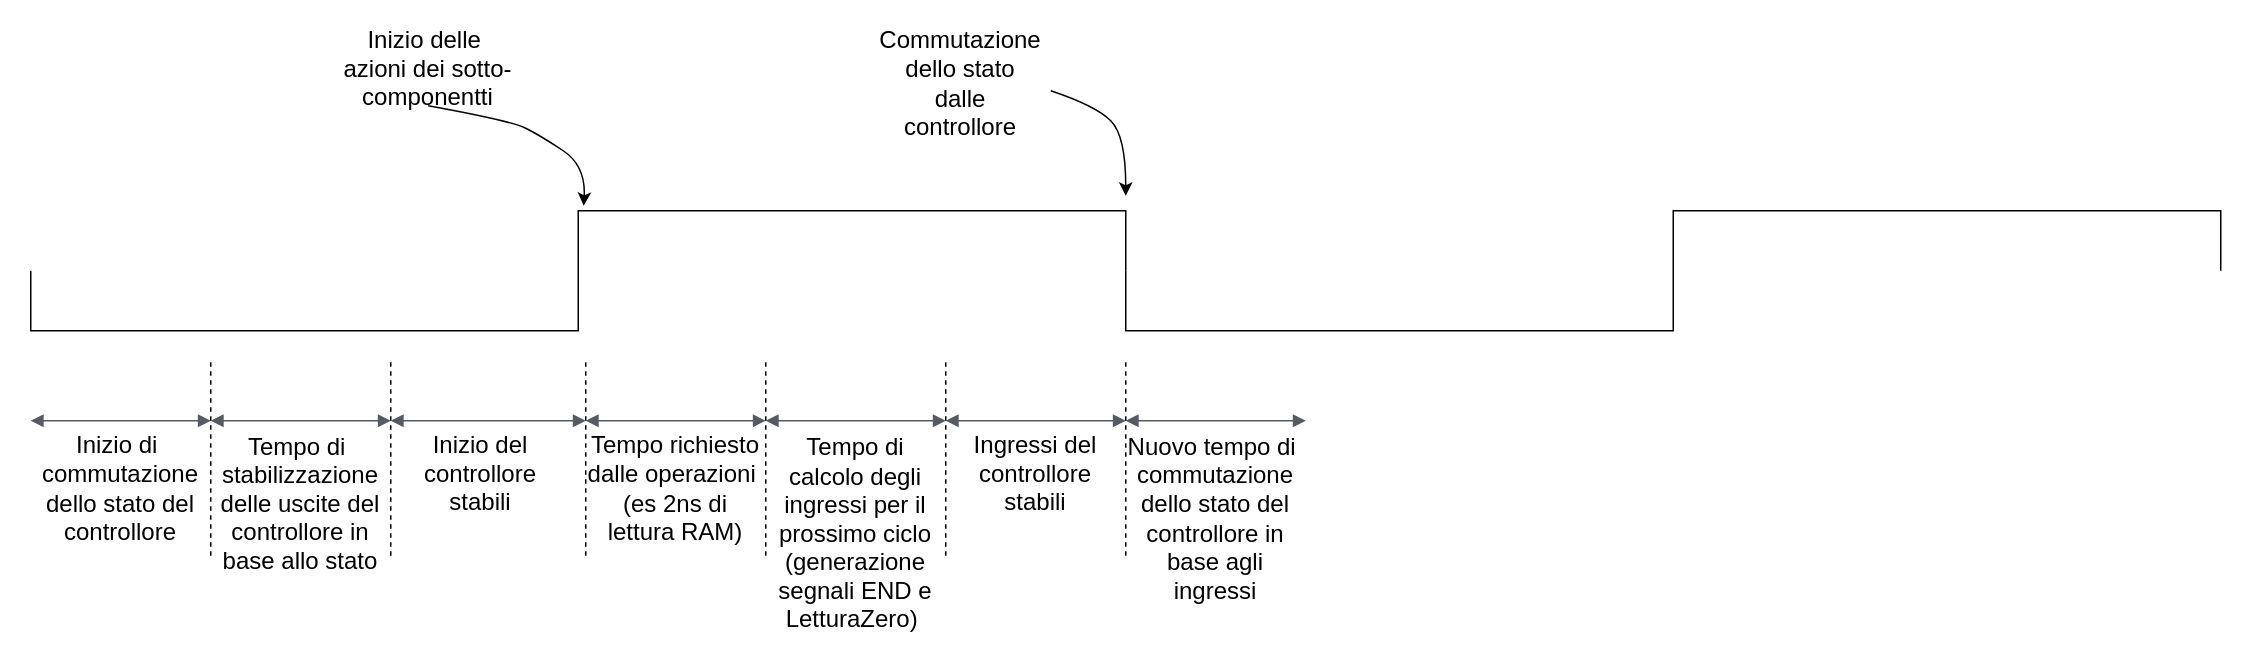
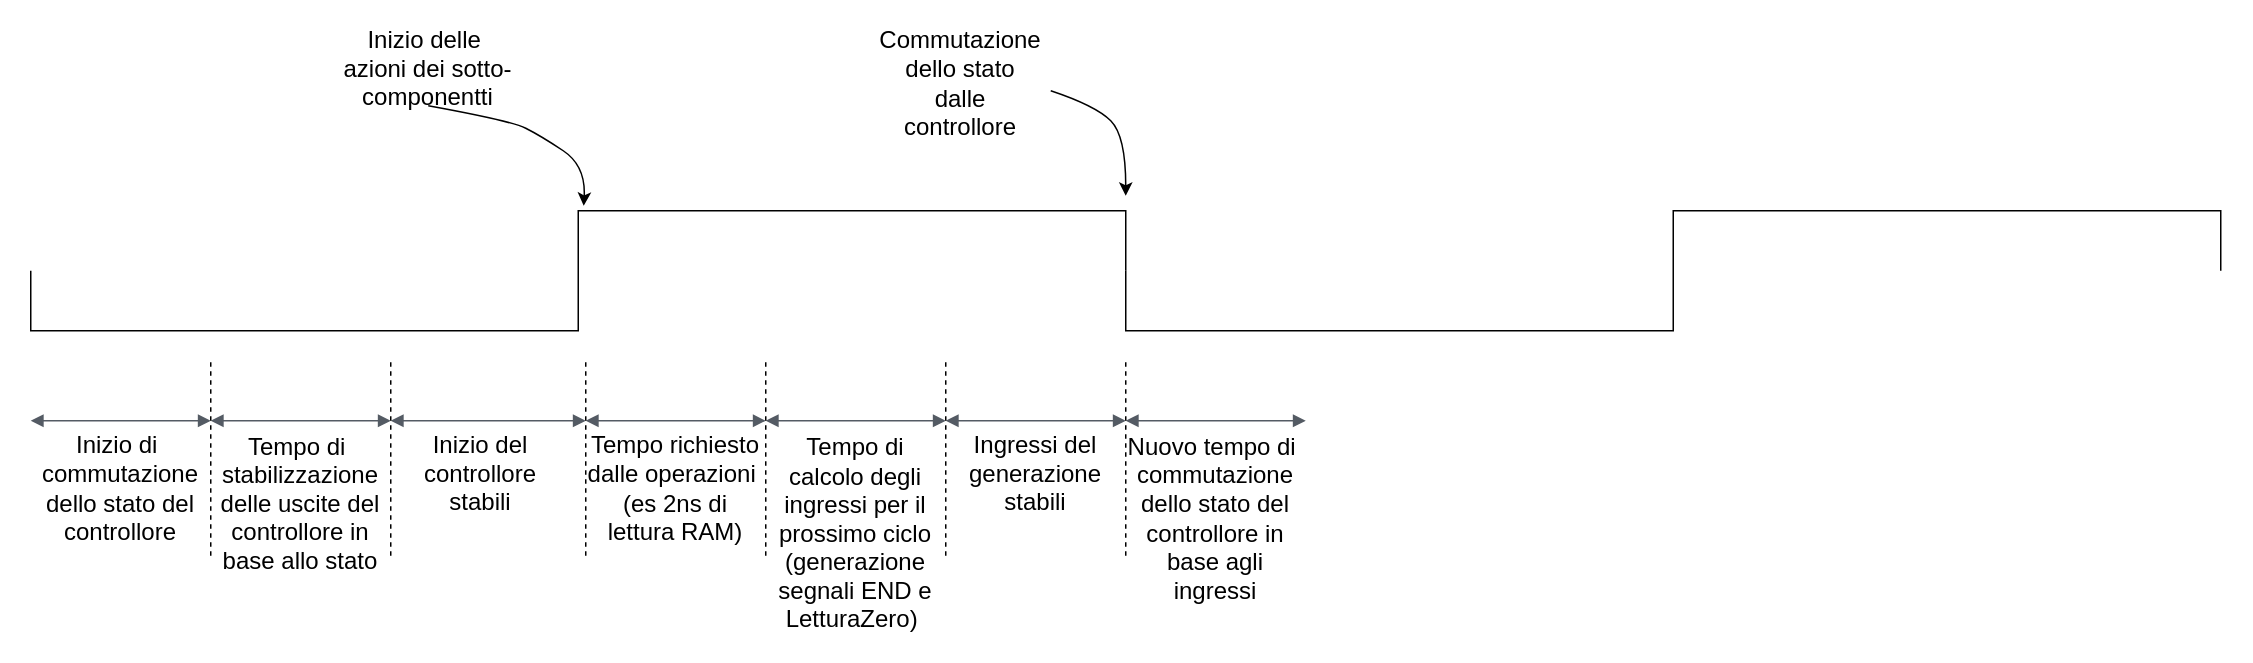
- <mxCell id="24" value="Ingressi del controllore stabili" style="text;html=1;align=center;verticalAlign=middle;whiteSpace=wrap;rounded=0;fontSize=16;" vertex="1" parent="1"><mxGeometry x="630" y="250" width="120" height="130" as="geometry" /></mxCell>
+ <mxCell id="24" value="Ingressi del generazione stabili" style="text;html=1;align=center;verticalAlign=middle;whiteSpace=wrap;rounded=0;fontSize=16;" vertex="1" parent="1"><mxGeometry x="630" y="250" width="120" height="130" as="geometry" /></mxCell>
